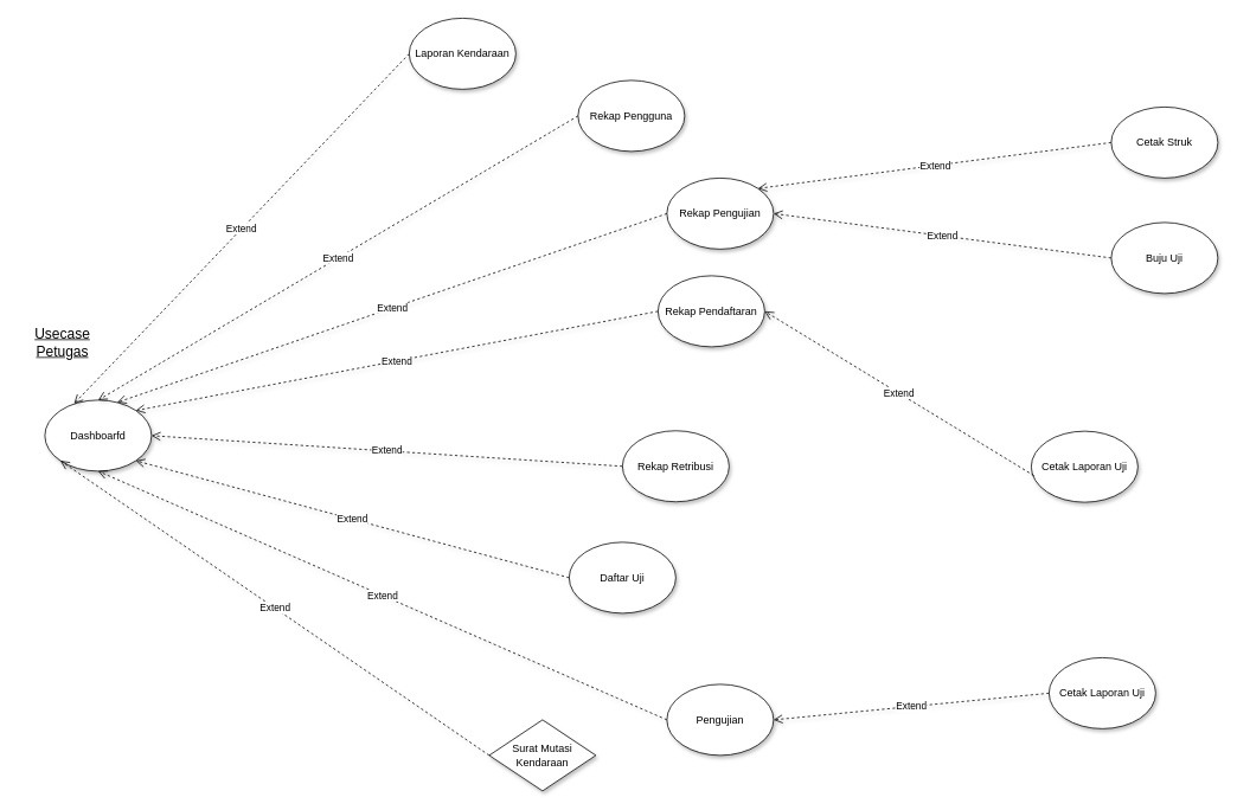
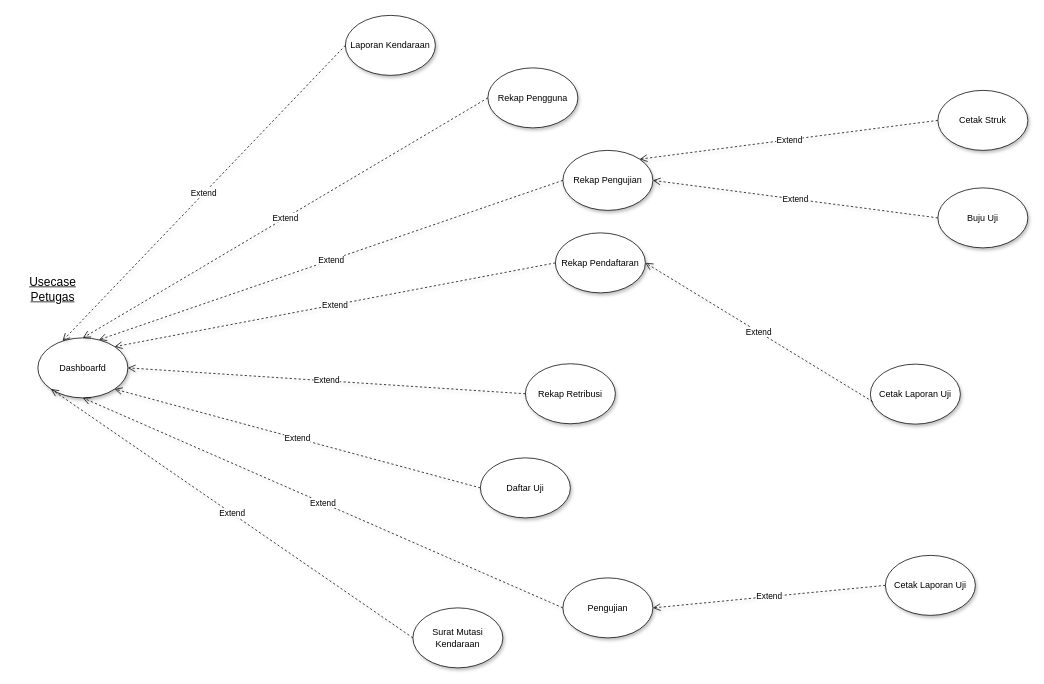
- <mxCell id="9" value="Surat Mutasi Kendaraan" style="rhombus;whiteSpace=wrap;html=1;labelPosition=center;verticalLabelPosition=middle;align=center;verticalAlign=middle;labelBorderColor=none;shadow=1;" vertex="1" parent="1"><mxGeometry x="550" y="810" width="120" height="80" as="geometry" /></mxCell>
+ <mxCell id="9" value="Surat Mutasi Kendaraan" style="ellipse;whiteSpace=wrap;html=1;labelPosition=center;verticalLabelPosition=middle;align=center;verticalAlign=middle;labelBorderColor=none;shadow=1;" vertex="1" parent="1"><mxGeometry x="550" y="810" width="120" height="80" as="geometry" /></mxCell>
